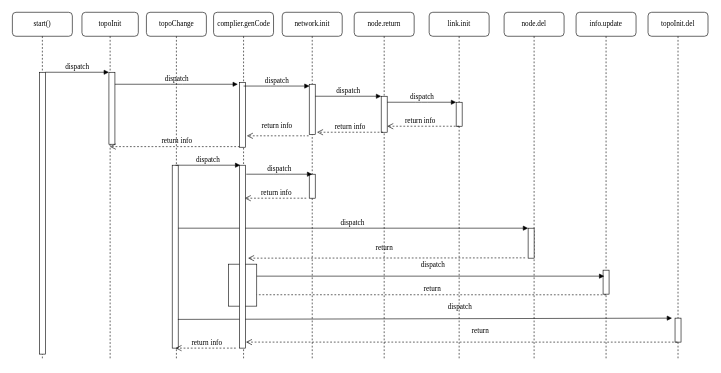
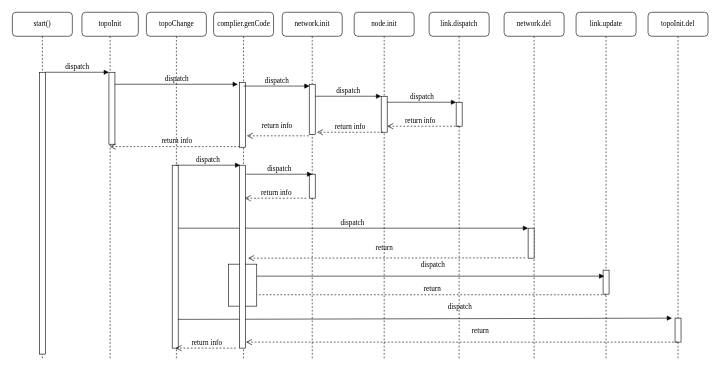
- <mxCell id="7" value="node.return" style="shape=umlLifeline;perimeter=lifelinePerimeter;whiteSpace=wrap;html=1;container=1;collapsible=0;recursiveResize=0;outlineConnect=0;rounded=1;shadow=0;comic=0;labelBackgroundColor=none;strokeColor=#000000;strokeWidth=1;fillColor=#FFFFFF;fontFamily=Verdana;fontSize=12;fontColor=#000000;align=center;" parent="1" vertex="1"><mxGeometry x="590" y="20" width="100" height="580" as="geometry" /></mxCell>
+ <mxCell id="7" value="node.init" style="shape=umlLifeline;perimeter=lifelinePerimeter;whiteSpace=wrap;html=1;container=1;collapsible=0;recursiveResize=0;outlineConnect=0;rounded=1;shadow=0;comic=0;labelBackgroundColor=none;strokeColor=#000000;strokeWidth=1;fillColor=#FFFFFF;fontFamily=Verdana;fontSize=12;fontColor=#000000;align=center;" parent="1" vertex="1"><mxGeometry x="590" y="20" width="100" height="580" as="geometry" /></mxCell>
- <mxCell id="8" value="link.init" style="shape=umlLifeline;perimeter=lifelinePerimeter;whiteSpace=wrap;html=1;container=1;collapsible=0;recursiveResize=0;outlineConnect=0;rounded=1;shadow=0;comic=0;labelBackgroundColor=none;strokeColor=#000000;strokeWidth=1;fillColor=#FFFFFF;fontFamily=Verdana;fontSize=12;fontColor=#000000;align=center;" parent="1" vertex="1"><mxGeometry x="715" y="20" width="100" height="580" as="geometry" /></mxCell>
+ <mxCell id="8" value="link.dispatch" style="shape=umlLifeline;perimeter=lifelinePerimeter;whiteSpace=wrap;html=1;container=1;collapsible=0;recursiveResize=0;outlineConnect=0;rounded=1;shadow=0;comic=0;labelBackgroundColor=none;strokeColor=#000000;strokeWidth=1;fillColor=#FFFFFF;fontFamily=Verdana;fontSize=12;fontColor=#000000;align=center;" parent="1" vertex="1"><mxGeometry x="715" y="20" width="100" height="580" as="geometry" /></mxCell>
- <mxCell id="10" value="node.del" style="shape=umlLifeline;perimeter=lifelinePerimeter;whiteSpace=wrap;html=1;container=1;collapsible=0;recursiveResize=0;outlineConnect=0;rounded=1;shadow=0;comic=0;labelBackgroundColor=none;strokeColor=#000000;strokeWidth=1;fillColor=#FFFFFF;fontFamily=Verdana;fontSize=12;fontColor=#000000;align=center;" parent="1" vertex="1"><mxGeometry x="840" y="20" width="100" height="580" as="geometry" /></mxCell>
+ <mxCell id="10" value="network.del" style="shape=umlLifeline;perimeter=lifelinePerimeter;whiteSpace=wrap;html=1;container=1;collapsible=0;recursiveResize=0;outlineConnect=0;rounded=1;shadow=0;comic=0;labelBackgroundColor=none;strokeColor=#000000;strokeWidth=1;fillColor=#FFFFFF;fontFamily=Verdana;fontSize=12;fontColor=#000000;align=center;" parent="1" vertex="1"><mxGeometry x="840" y="20" width="100" height="580" as="geometry" /></mxCell>
- <mxCell id="11" value="info.update" style="shape=umlLifeline;perimeter=lifelinePerimeter;whiteSpace=wrap;html=1;container=1;collapsible=0;recursiveResize=0;outlineConnect=0;rounded=1;shadow=0;comic=0;labelBackgroundColor=none;strokeColor=#000000;strokeWidth=1;fillColor=#FFFFFF;fontFamily=Verdana;fontSize=12;fontColor=#000000;align=center;" parent="1" vertex="1"><mxGeometry x="960" y="20" width="100" height="580" as="geometry" /></mxCell>
+ <mxCell id="11" value="link.update" style="shape=umlLifeline;perimeter=lifelinePerimeter;whiteSpace=wrap;html=1;container=1;collapsible=0;recursiveResize=0;outlineConnect=0;rounded=1;shadow=0;comic=0;labelBackgroundColor=none;strokeColor=#000000;strokeWidth=1;fillColor=#FFFFFF;fontFamily=Verdana;fontSize=12;fontColor=#000000;align=center;" parent="1" vertex="1"><mxGeometry x="960" y="20" width="100" height="580" as="geometry" /></mxCell>
